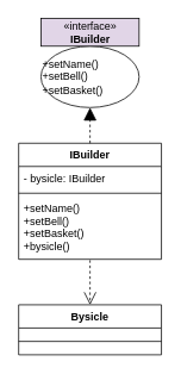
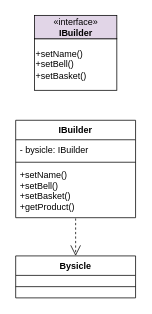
- <mxCell id="4" value="+setName()&lt;br&gt;+setBell()&lt;br&gt;+setBasket()" style="ellipse;whiteSpace=wrap;html=1;align=left;" parent="3" vertex="1"><mxGeometry y="31.25" width="110" height="68.75" as="geometry" /></mxCell>
+ <mxCell id="4" value="+setName()&lt;br&gt;+setBell()&lt;br&gt;+setBasket()" style="whiteSpace=wrap;html=1;align=left;" parent="3" vertex="1"><mxGeometry y="31.25" width="110" height="68.75" as="geometry" /></mxCell>
- <mxCell id="10" value="" style="endArrow=block;dashed=1;endFill=1;endSize=12;html=1;exitX=0.5;exitY=0;exitDx=0;exitDy=0;entryX=0.5;entryY=1;entryDx=0;entryDy=0;elbow=vertical;rounded=0;" parent="1" source="6" target="4" edge="1"><mxGeometry width="160" relative="1" as="geometry"><mxPoint x="5" y="210" as="sourcePoint" /><mxPoint x="80" y="150" as="targetPoint" /><Array as="points" /></mxGeometry></mxCell>
- <mxCell id="9" value="+setName()&#10;+setBell()&#10;+setBasket()&#10;+bysicle()" style="text;strokeColor=none;fillColor=none;align=left;verticalAlign=top;spacingLeft=4;spacingRight=4;overflow=hidden;rotatable=0;points=[[0,0.5],[1,0.5]];portConstraint=eastwest;" parent="6" vertex="1"><mxGeometry y="60" width="160" height="70" as="geometry" /></mxCell>
+ <mxCell id="9" value="+setName()&#10;+setBell()&#10;+setBasket()&#10;+getProduct()" style="text;strokeColor=none;fillColor=none;align=left;verticalAlign=top;spacingLeft=4;spacingRight=4;overflow=hidden;rotatable=0;points=[[0,0.5],[1,0.5]];portConstraint=eastwest;" parent="6" vertex="1"><mxGeometry y="60" width="160" height="70" as="geometry" /></mxCell>
